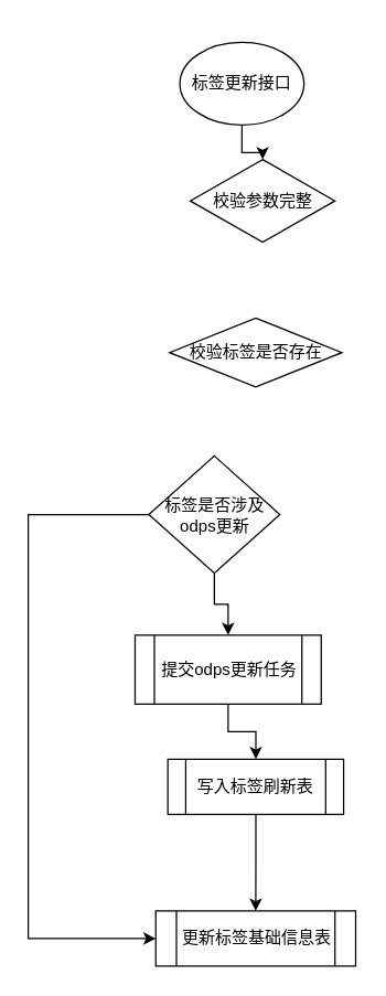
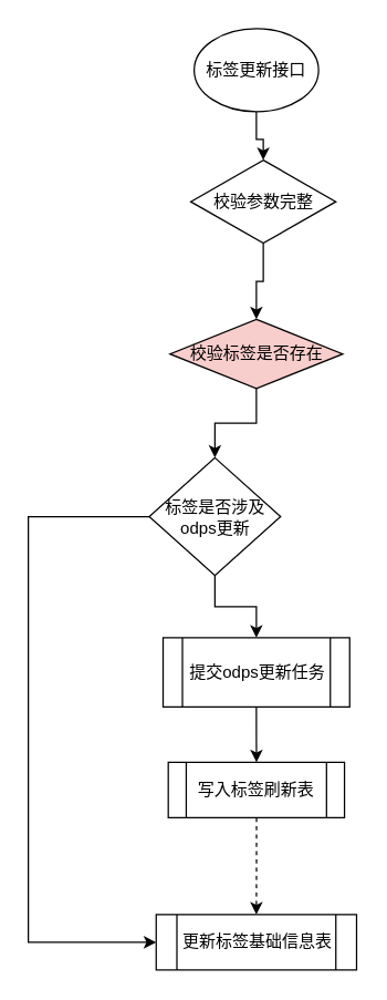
- <mxCell id="3" value="标签更新接口" style="ellipse;whiteSpace=wrap;html=1;" vertex="1" parent="1"><mxGeometry x="130" y="30" width="90" height="60" as="geometry" /></mxCell>
+ <mxCell id="3" value="标签更新接口" style="ellipse;whiteSpace=wrap;html=1;" vertex="1" parent="1"><mxGeometry x="140" y="20" width="90" height="60" as="geometry" /></mxCell>
+ <mxCell id="4" value="" style="edgeStyle=orthogonalEdgeStyle;rounded=0;orthogonalLoop=1;jettySize=auto;html=1;" edge="1" parent="1" source="5" target="7"><mxGeometry relative="1" as="geometry" /></mxCell>
- <mxCell id="7" value="校验标签是否存在" style="rhombus;whiteSpace=wrap;html=1;" vertex="1" parent="1"><mxGeometry x="122.5" y="230" width="125" height="50" as="geometry" /></mxCell>
+ <mxCell id="7" value="校验标签是否存在" style="rhombus;whiteSpace=wrap;html=1;fillColor=#f8cecc;" vertex="1" parent="1"><mxGeometry x="122.5" y="230" width="125" height="50" as="geometry" /></mxCell>
+ <mxCell id="6" value="" style="edgeStyle=orthogonalEdgeStyle;rounded=0;orthogonalLoop=1;jettySize=auto;html=1;" edge="1" parent="1" source="7" target="10"><mxGeometry relative="1" as="geometry" /></mxCell>
- <mxCell id="12" value="提交odps更新任务" style="shape=process;whiteSpace=wrap;html=1;backgroundOutline=1;" vertex="1" parent="1"><mxGeometry x="97.5" y="460" width="135" height="50" as="geometry" /></mxCell>
+ <mxCell id="12" value="提交odps更新任务" style="shape=process;whiteSpace=wrap;html=1;backgroundOutline=1;" vertex="1" parent="1"><mxGeometry x="117.5" y="460" width="135" height="50" as="geometry" /></mxCell>
- <mxCell id="13" value="" style="edgeStyle=orthogonalEdgeStyle;rounded=0;orthogonalLoop=1;jettySize=auto;html=1;" edge="1" parent="1" source="14" target="15"><mxGeometry relative="1" as="geometry" /></mxCell>
+ <mxCell id="13" value="" style="edgeStyle=orthogonalEdgeStyle;rounded=0;orthogonalLoop=1;jettySize=auto;html=1;dashed=1;" edge="1" parent="1" source="14" target="15"><mxGeometry relative="1" as="geometry" /></mxCell>
